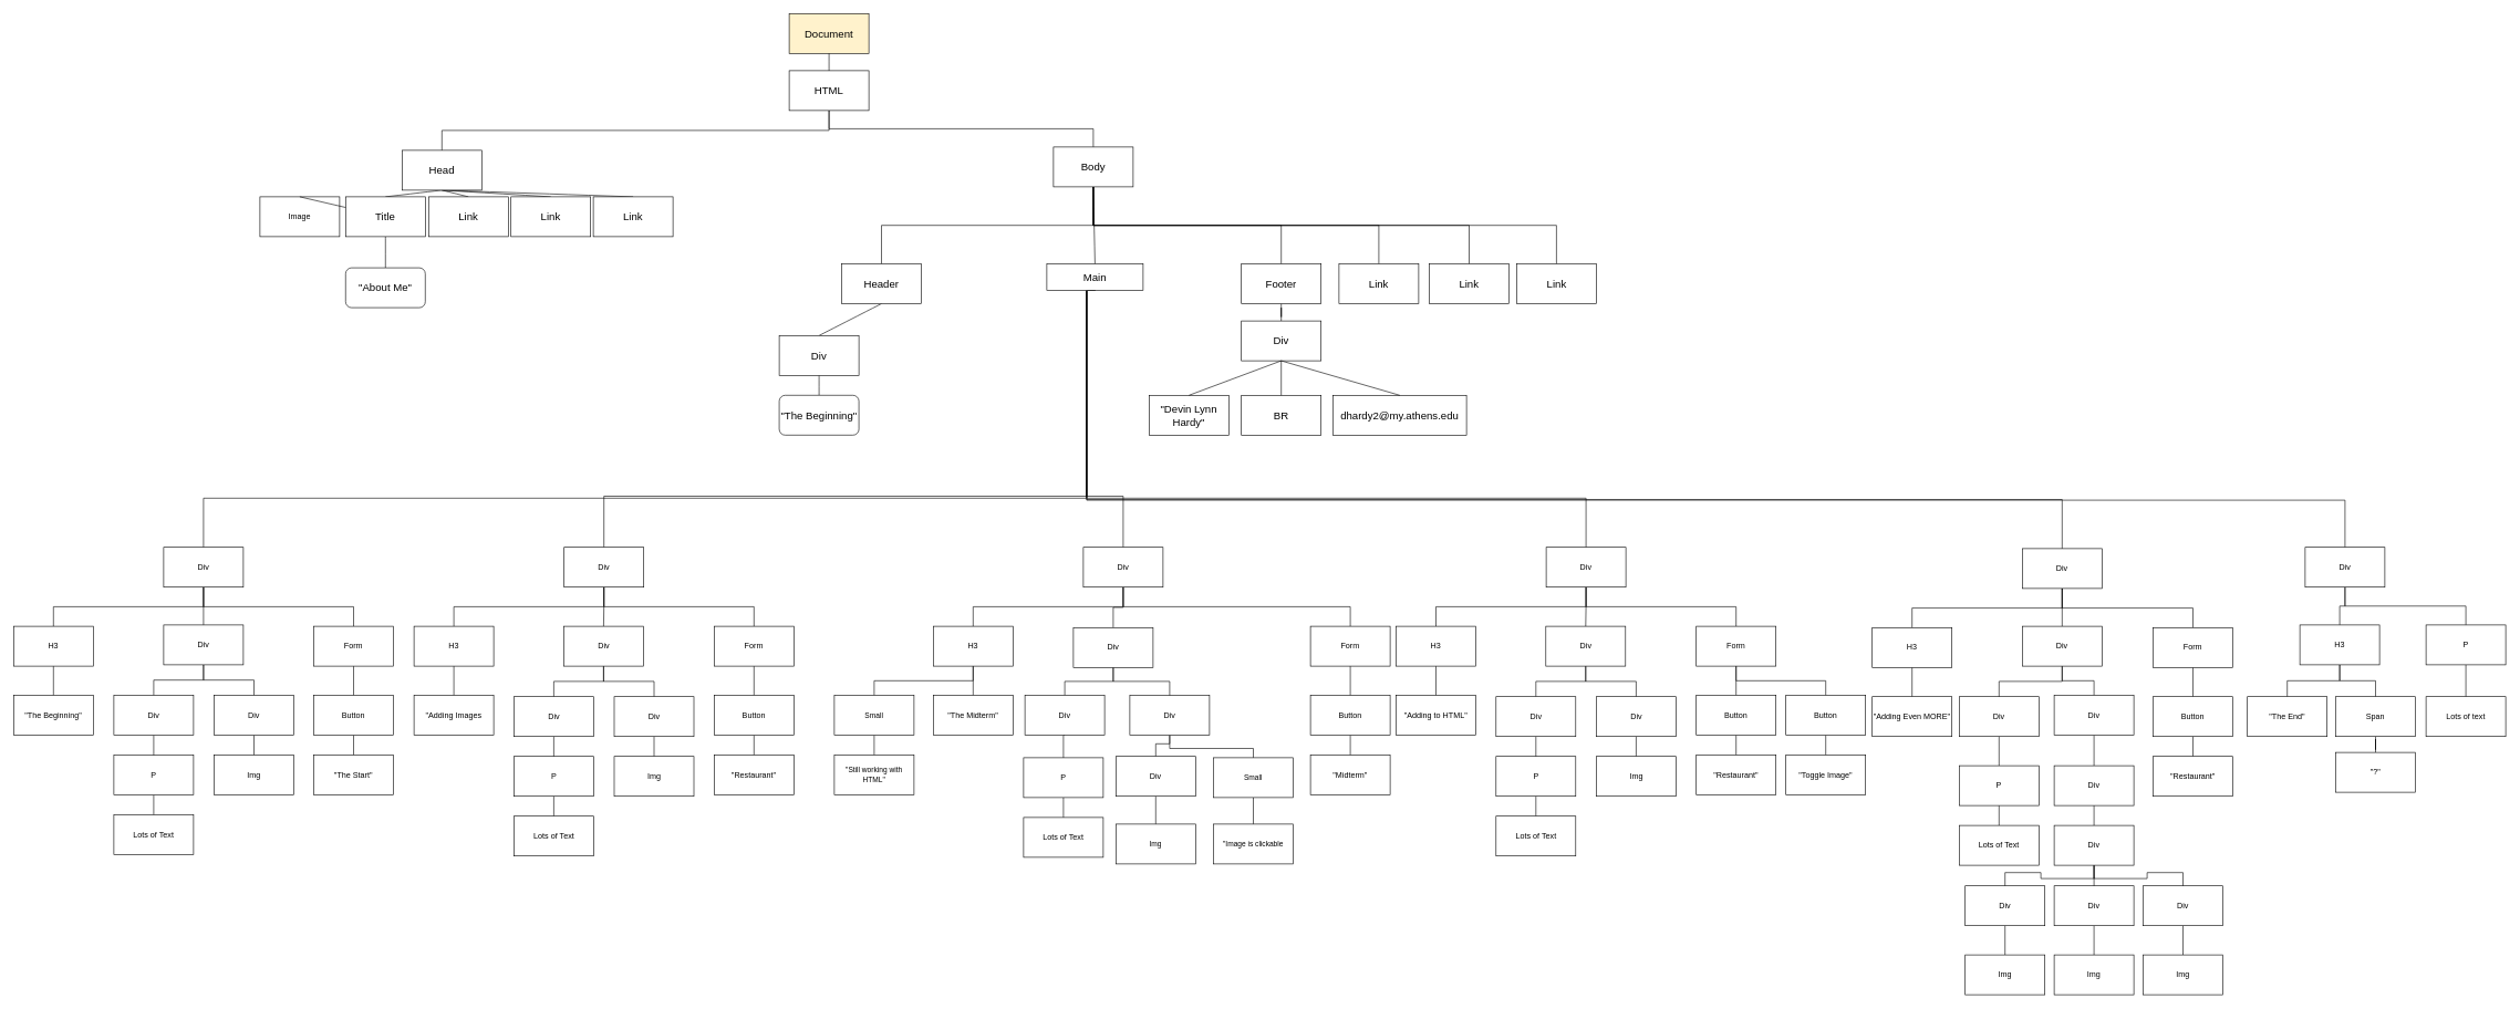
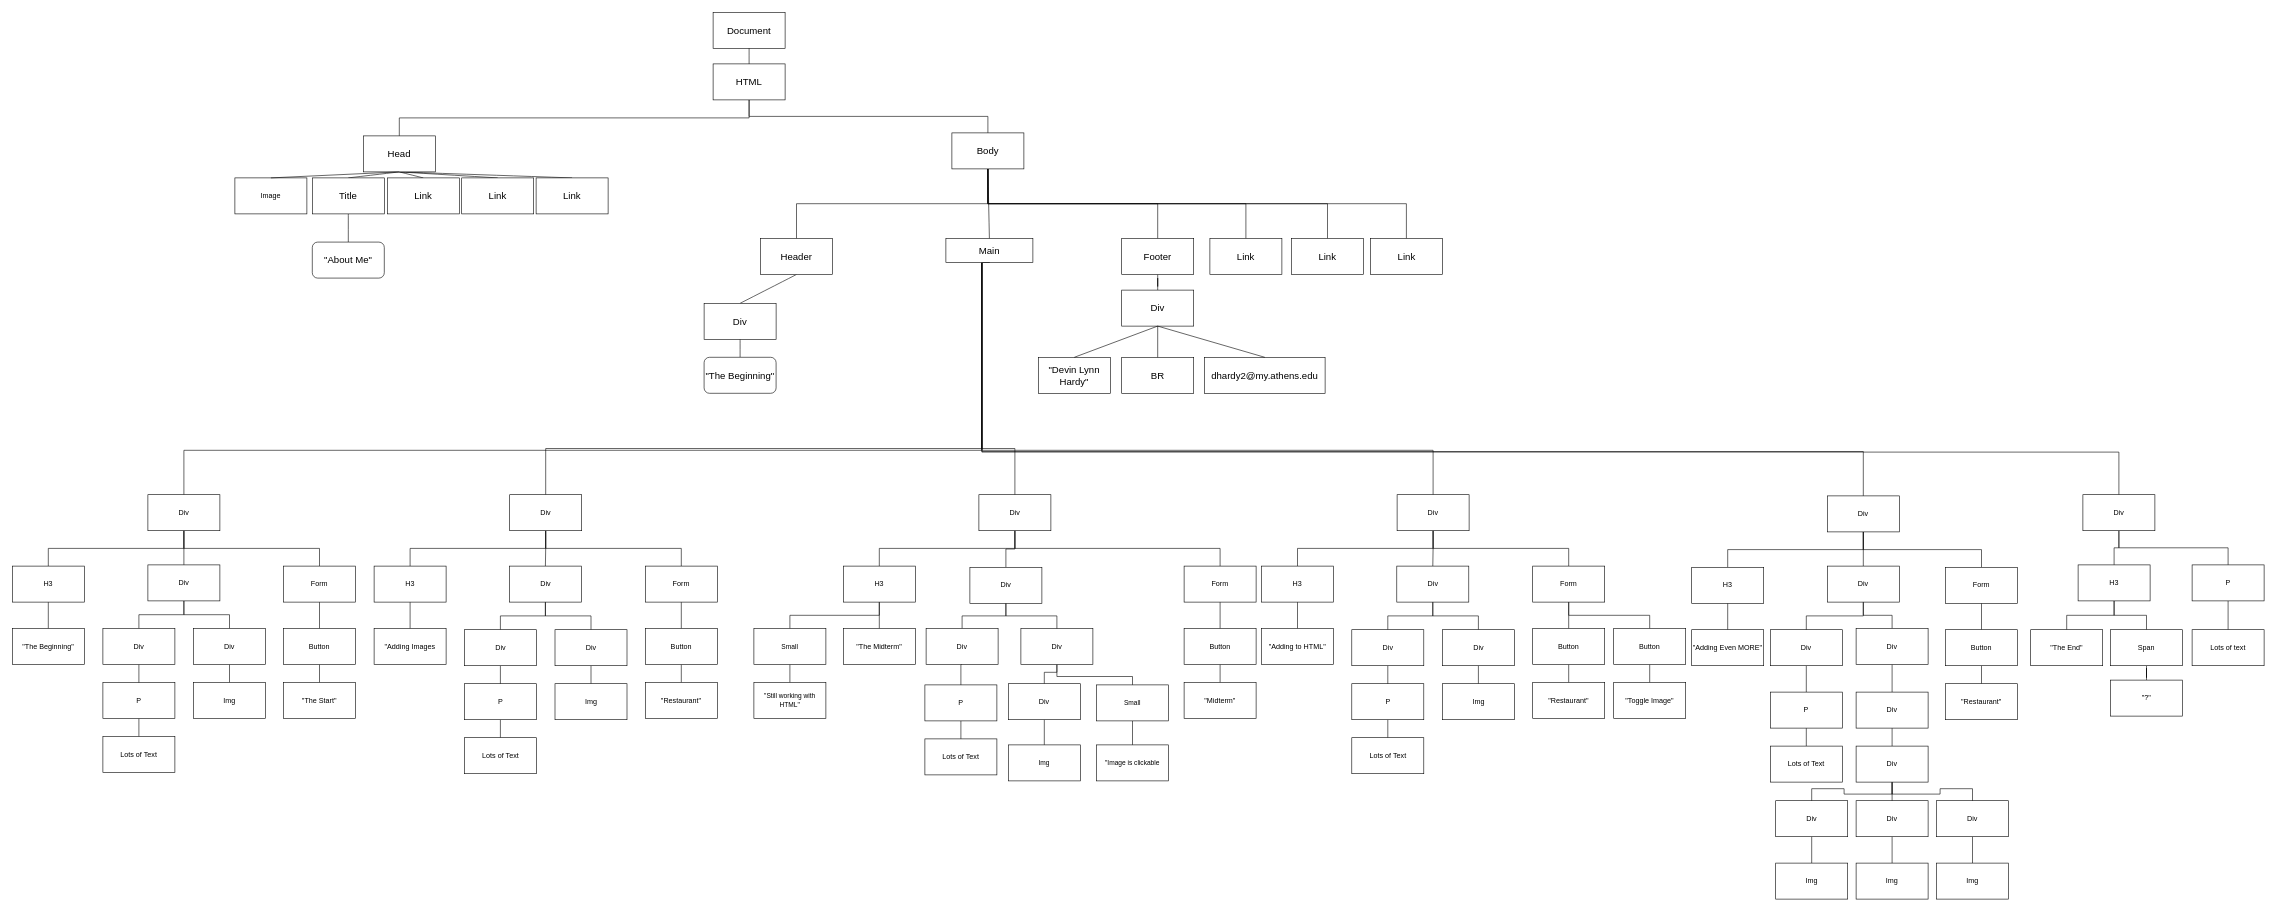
- <mxCell id="2" value="Document" style="rounded=0;whiteSpace=wrap;html=1;fontSize=16;fillColor=#fff2cc;" parent="1" vertex="1"><mxGeometry x="1188" y="20" width="120" height="60" as="geometry" /></mxCell>
+ <mxCell id="2" value="Document" style="rounded=0;whiteSpace=wrap;html=1;fontSize=16;" parent="1" vertex="1"><mxGeometry x="1188" y="20" width="120" height="60" as="geometry" /></mxCell>
- <mxCell id="40" value="" style="endArrow=none;html=1;rounded=0;exitX=0.5;exitY=0;exitDx=0;exitDy=0;" edge="1" parent="1" source="39" target="20"><mxGeometry width="50" height="50" relative="1" as="geometry"><mxPoint x="738" y="337" as="sourcePoint" /><mxPoint x="788" y="287" as="targetPoint" /></mxGeometry></mxCell>
+ <mxCell id="40" value="" style="endArrow=none;html=1;rounded=0;entryX=0.5;entryY=1;entryDx=0;entryDy=0;exitX=0.5;exitY=0;exitDx=0;exitDy=0;" edge="1" parent="1" source="39" target="11"><mxGeometry width="50" height="50" relative="1" as="geometry"><mxPoint x="738" y="337" as="sourcePoint" /><mxPoint x="788" y="287" as="targetPoint" /></mxGeometry></mxCell>
